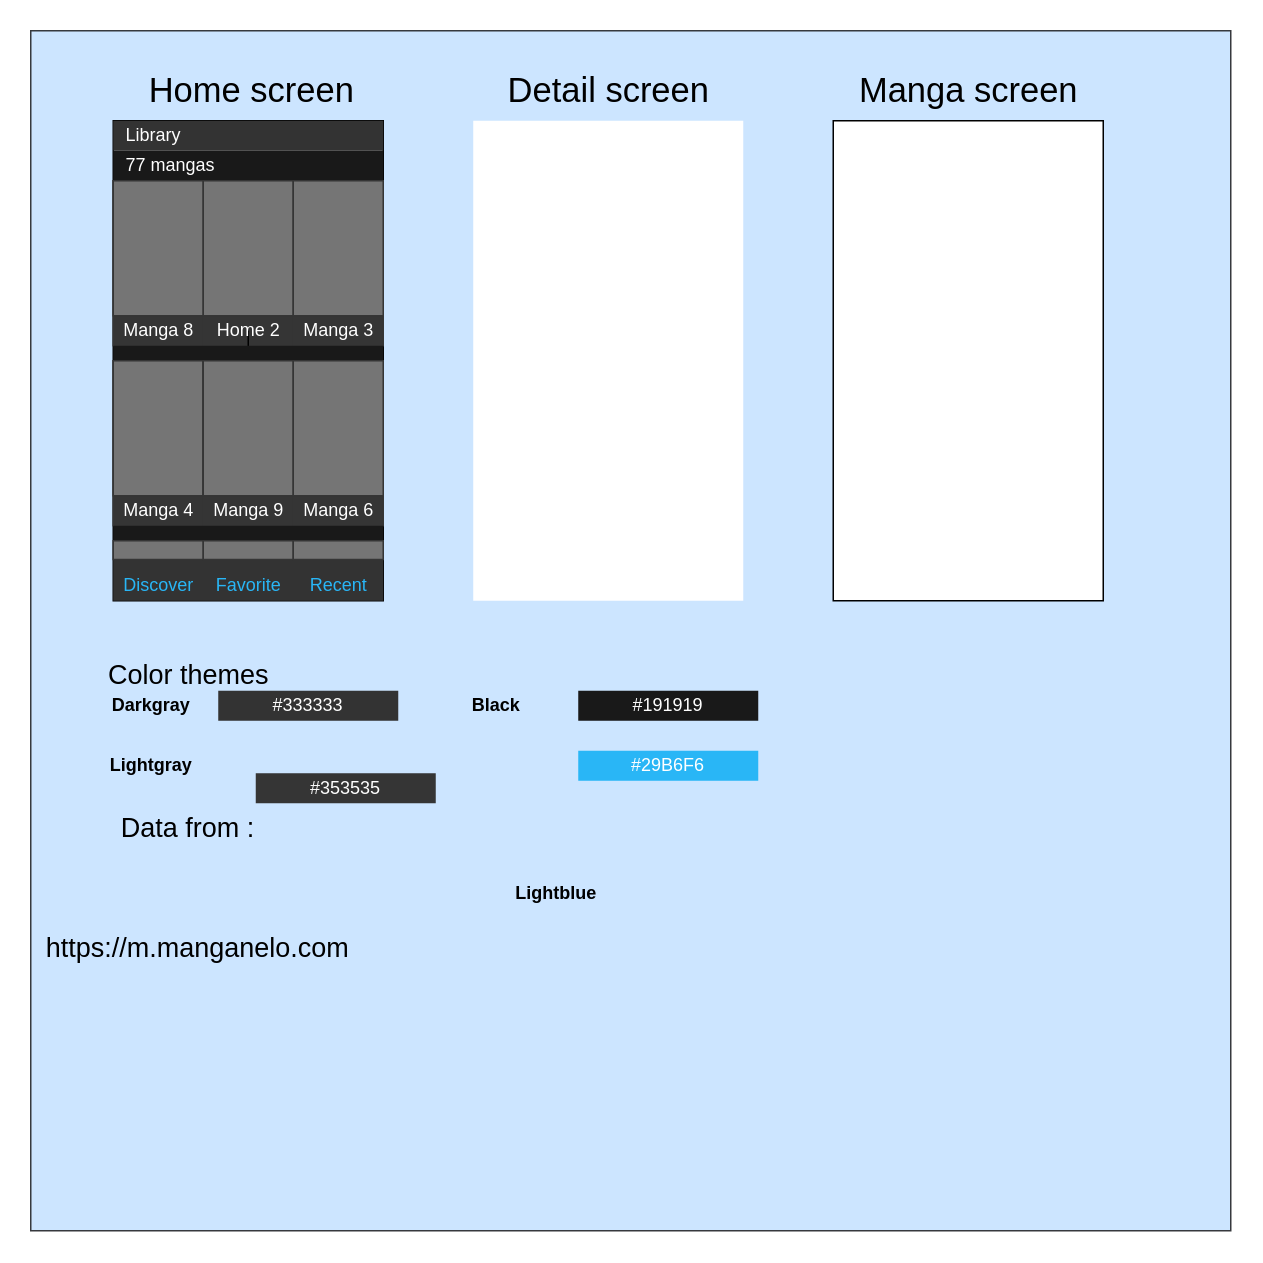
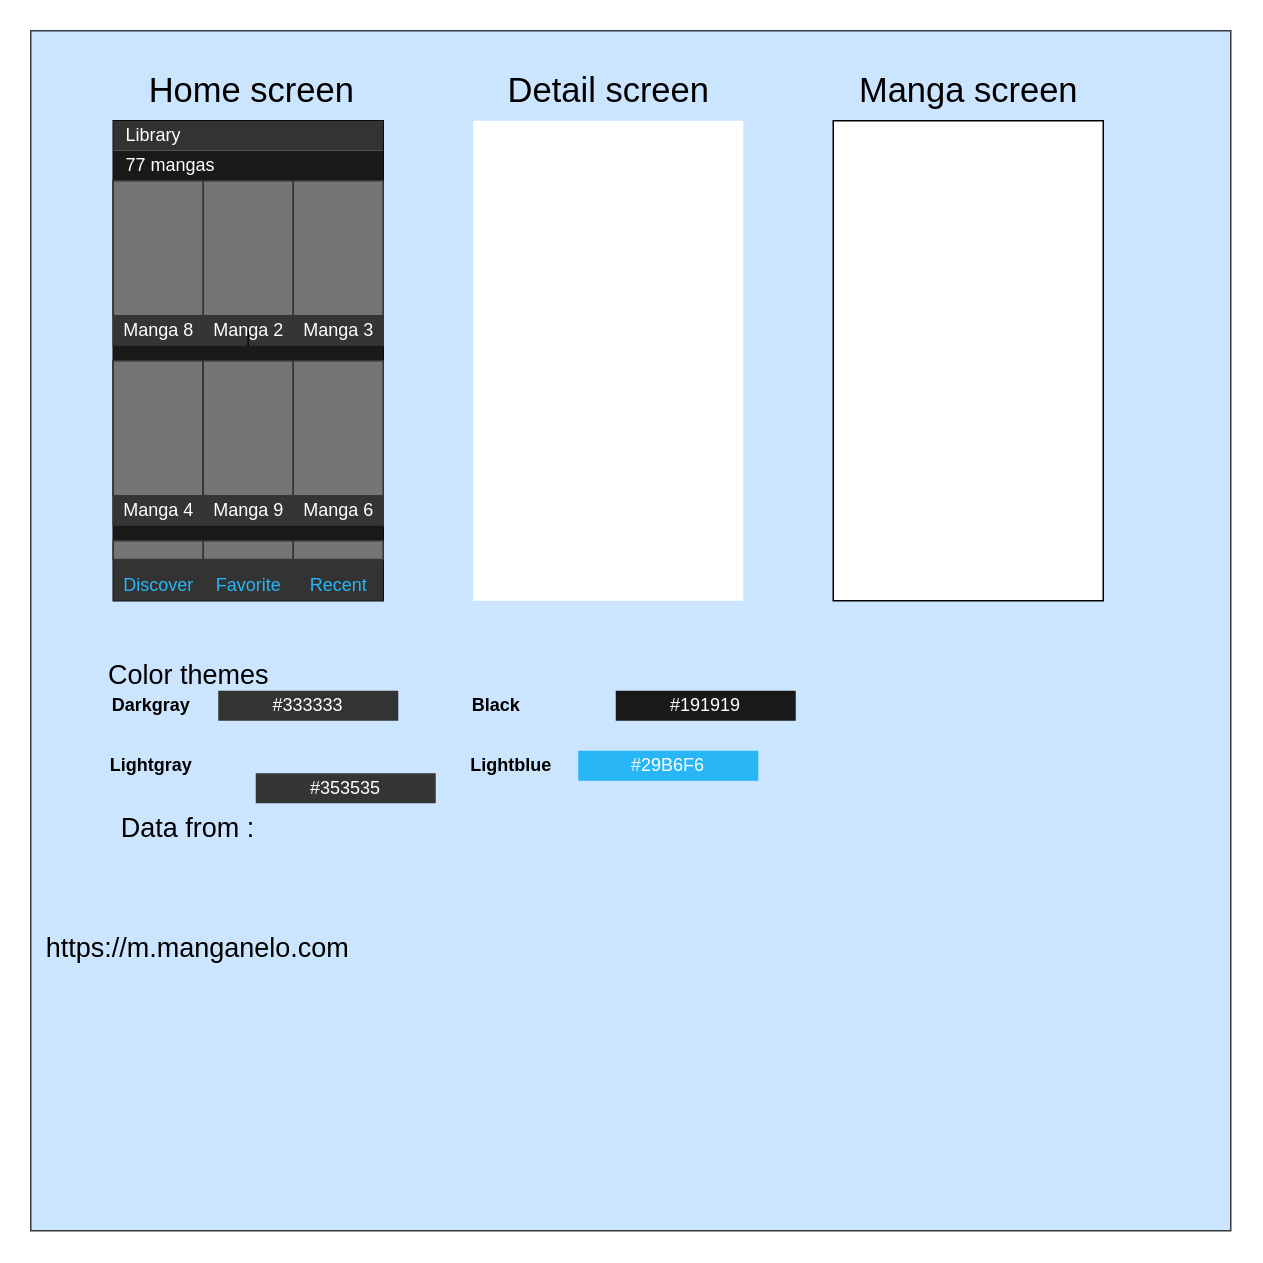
- <mxCell id="28" value="&lt;font color=&quot;#ffffff&quot;&gt;Home 2&lt;/font&gt;" style="text;html=1;align=center;verticalAlign=middle;resizable=0;points=[];autosize=1;fontColor=none;" parent="1" vertex="1"><mxGeometry x="135" y="210" width="60" height="20" as="geometry" /></mxCell>
+ <mxCell id="28" value="&lt;font color=&quot;#ffffff&quot;&gt;Manga 2&lt;/font&gt;" style="text;html=1;align=center;verticalAlign=middle;resizable=0;points=[];autosize=1;fontColor=none;" parent="1" vertex="1"><mxGeometry x="135" y="210" width="60" height="20" as="geometry" /></mxCell>
- <mxCell id="14" value="&lt;font color=&quot;#ffffff&quot;&gt;#191919&lt;/font&gt;" style="whiteSpace=wrap;html=1;fillColor=#191919;strokeColor=none;" parent="1" vertex="1"><mxGeometry x="385" y="460" width="120" height="20" as="geometry" /></mxCell>
+ <mxCell id="14" value="&lt;font color=&quot;#ffffff&quot;&gt;#191919&lt;/font&gt;" style="whiteSpace=wrap;html=1;fillColor=#191919;strokeColor=none;" parent="1" vertex="1"><mxGeometry x="410" y="460" width="120" height="20" as="geometry" /></mxCell>
- <mxCell id="16" value="&lt;b&gt;Lightblue&lt;/b&gt;" style="text;html=1;align=center;verticalAlign=middle;resizable=0;points=[];autosize=1;fontColor=#000000;" parent="1" vertex="1"><mxGeometry x="335" y="585" width="70" height="20" as="geometry" /></mxCell>
+ <mxCell id="16" value="&lt;b&gt;Lightblue&lt;/b&gt;" style="text;html=1;align=center;verticalAlign=middle;resizable=0;points=[];autosize=1;fontColor=#000000;" parent="1" vertex="1"><mxGeometry x="305" y="500" width="70" height="20" as="geometry" /></mxCell>
